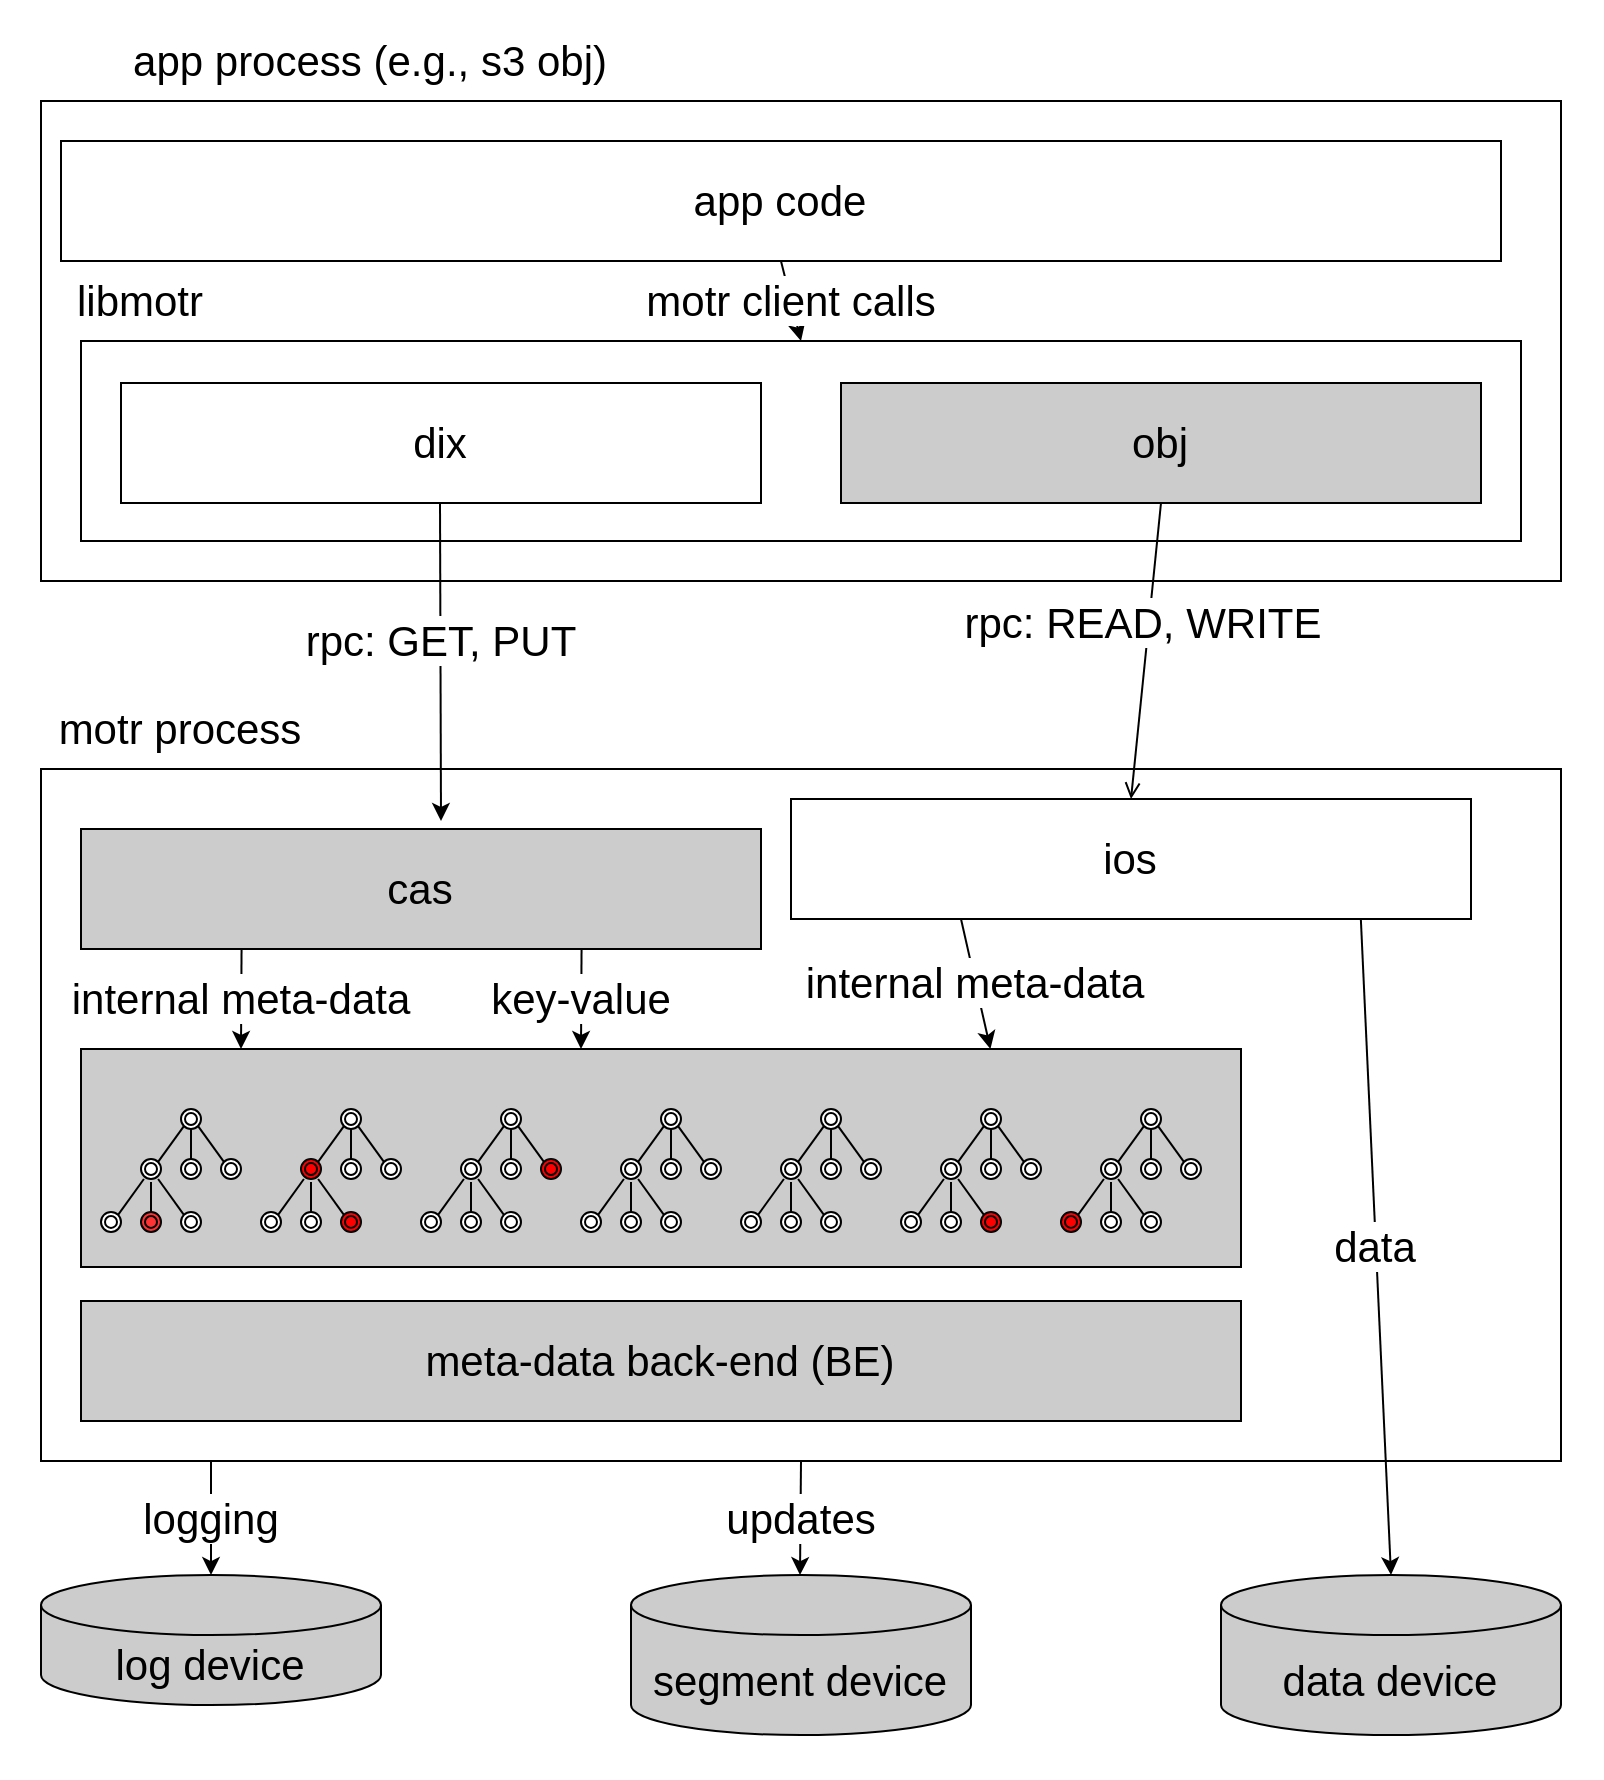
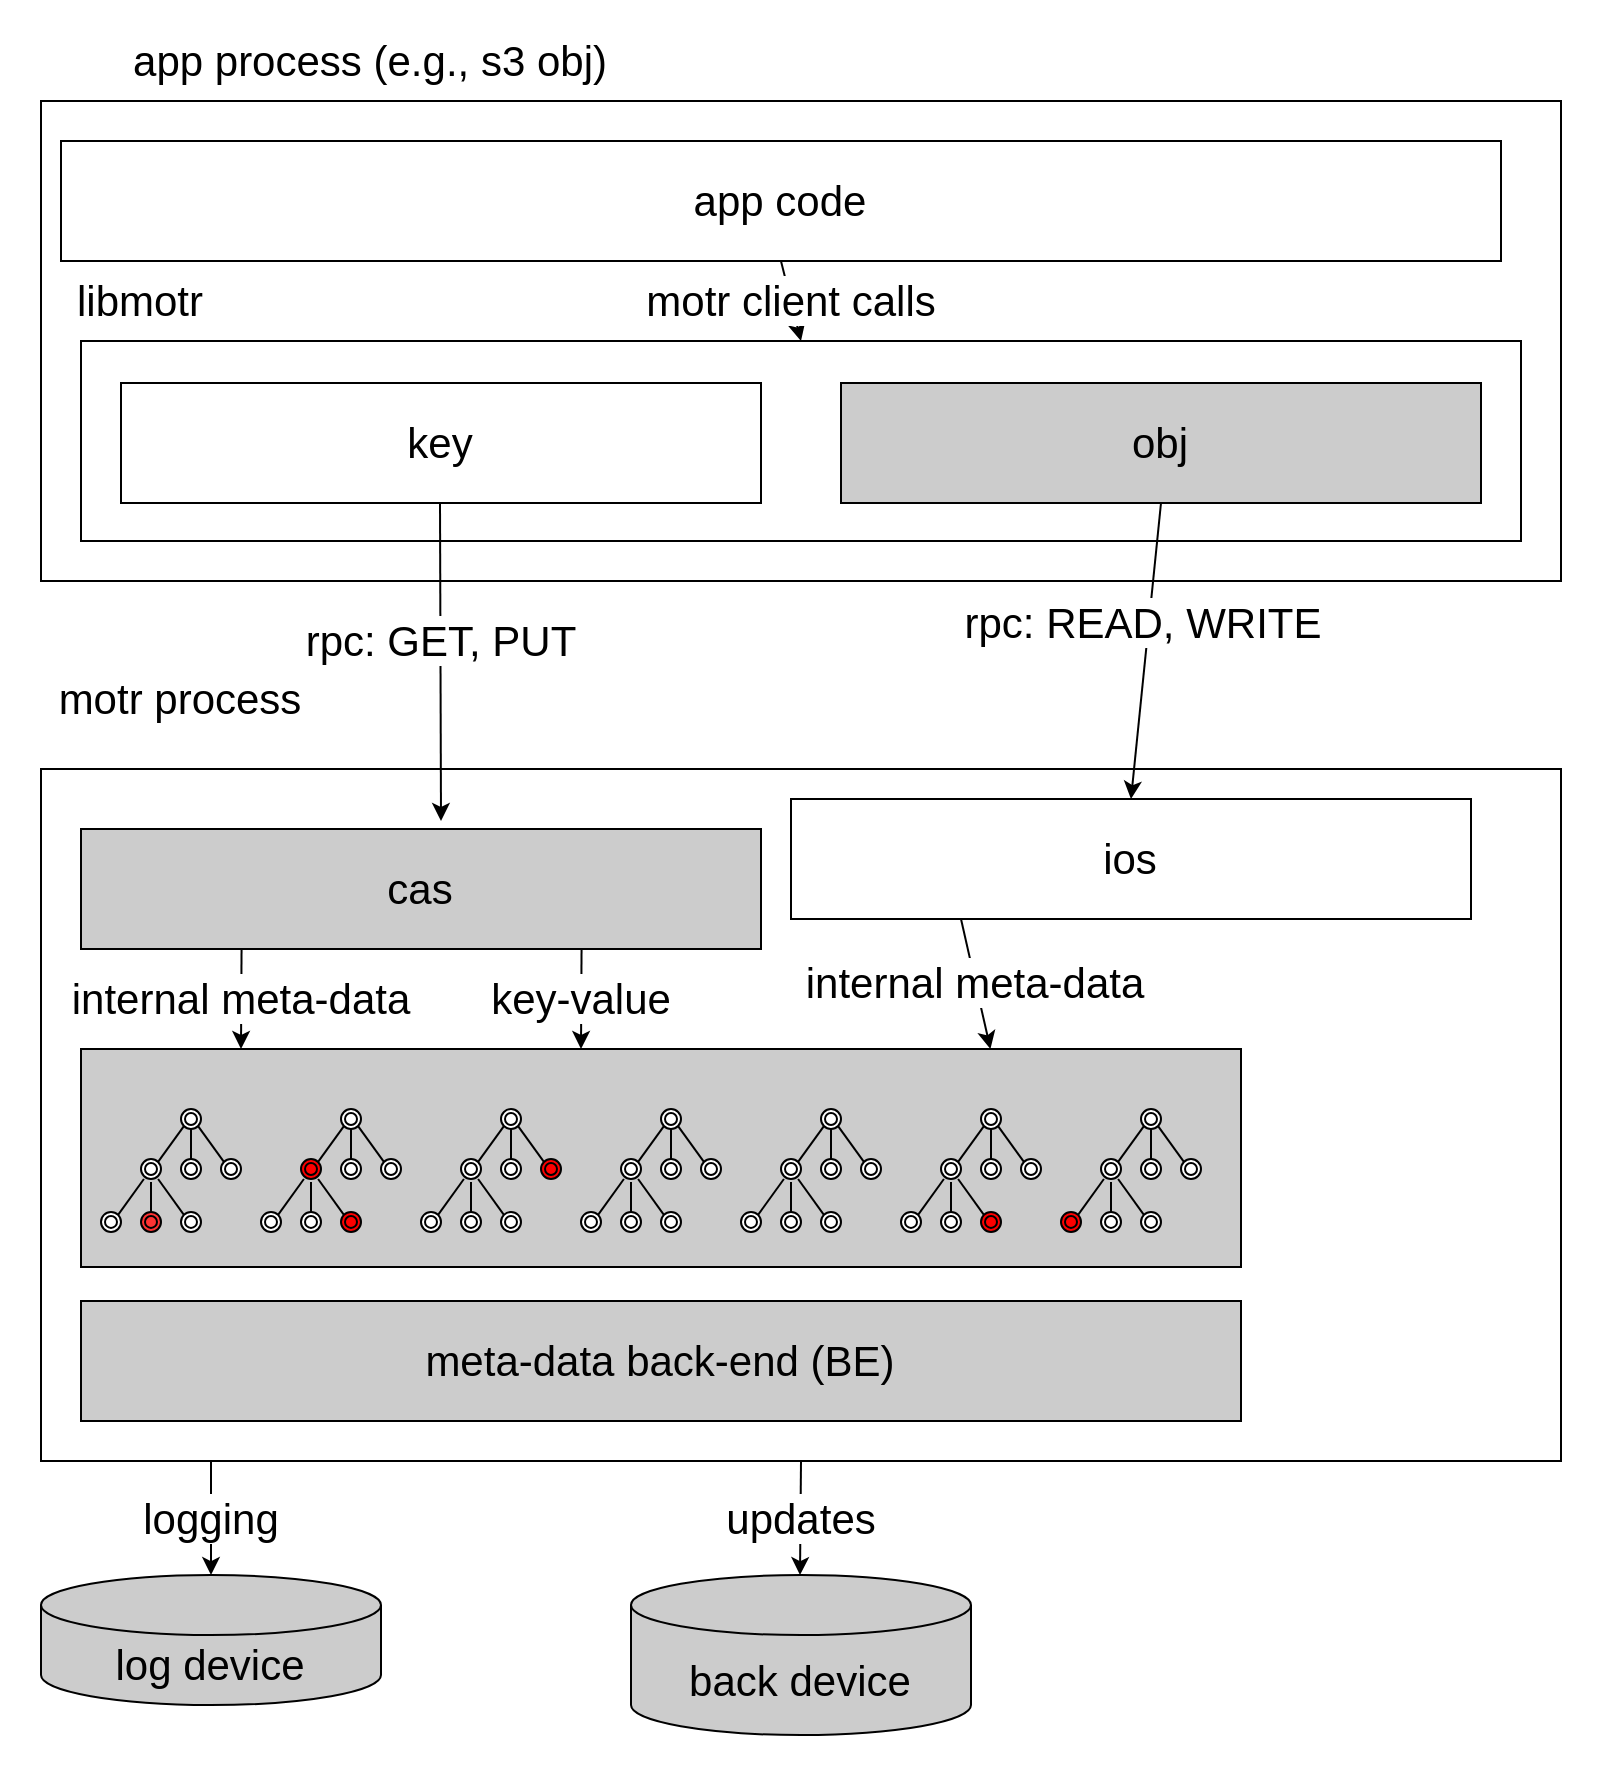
- <mxCell id="15" value="dix" style="rounded=0;whiteSpace=wrap;html=1;fillColor=#FFFFFF;fontSize=21;" parent="1" vertex="1"><mxGeometry x="60" y="191" width="320" height="60" as="geometry" /></mxCell>
+ <mxCell id="15" value="key" style="rounded=0;whiteSpace=wrap;html=1;fillColor=#FFFFFF;fontSize=21;" parent="1" vertex="1"><mxGeometry x="60" y="191" width="320" height="60" as="geometry" /></mxCell>
- <mxCell id="3" value="motr process" style="text;html=1;strokeColor=none;fillColor=none;align=center;verticalAlign=middle;whiteSpace=wrap;rounded=0;fontSize=21;" parent="1" vertex="1"><mxGeometry x="20" y="354" width="140" height="20" as="geometry" /></mxCell>
+ <mxCell id="3" value="motr process" style="text;html=1;strokeColor=none;fillColor=none;align=center;verticalAlign=middle;whiteSpace=wrap;rounded=0;fontSize=21;" parent="1" vertex="1"><mxGeometry x="20" y="339" width="140" height="20" as="geometry" /></mxCell>
- <mxCell id="17" value="" style="endArrow=open;html=1;exitX=0.5;exitY=1;exitDx=0;exitDy=0;entryX=0.5;entryY=0;entryDx=0;entryDy=0;fontSize=21;" parent="1" source="16" target="8" edge="1"><mxGeometry width="50" height="50" relative="1" as="geometry"><mxPoint x="370" y="431" as="sourcePoint" /><mxPoint x="420" y="381" as="targetPoint" /></mxGeometry></mxCell>
+ <mxCell id="17" value="" style="endArrow=classic;html=1;exitX=0.5;exitY=1;exitDx=0;exitDy=0;entryX=0.5;entryY=0;entryDx=0;entryDy=0;fontSize=21;" parent="1" source="16" target="8" edge="1"><mxGeometry width="50" height="50" relative="1" as="geometry"><mxPoint x="370" y="431" as="sourcePoint" /><mxPoint x="420" y="381" as="targetPoint" /></mxGeometry></mxCell>
- <mxCell id="20" value="data" style="endArrow=classic;html=1;entryX=0.5;entryY=0;entryDx=0;entryDy=0;entryPerimeter=0;exitX=0.838;exitY=1;exitDx=0;exitDy=0;exitPerimeter=0;fontSize=21;" parent="1" source="8" target="13" edge="1"><mxGeometry width="50" height="50" relative="1" as="geometry"><mxPoint x="370" y="364" as="sourcePoint" /><mxPoint x="420" y="314" as="targetPoint" /></mxGeometry></mxCell>
- <mxCell id="13" value="data device" style="shape=cylinder3;whiteSpace=wrap;html=1;boundedLbl=1;backgroundOutline=1;size=15;fillColor=#CCCCCC;fontSize=21;" parent="1" vertex="1"><mxGeometry x="610" y="787.02" width="170" height="80" as="geometry" /></mxCell>
- <mxCell id="12" value="segment device" style="shape=cylinder3;whiteSpace=wrap;html=1;boundedLbl=1;backgroundOutline=1;size=15;fillColor=#CCCCCC;fontSize=21;" parent="1" vertex="1"><mxGeometry x="315" y="787.02" width="170" height="80" as="geometry" /></mxCell>
+ <mxCell id="12" value="back device" style="shape=cylinder3;whiteSpace=wrap;html=1;boundedLbl=1;backgroundOutline=1;size=15;fillColor=#CCCCCC;fontSize=21;" parent="1" vertex="1"><mxGeometry x="315" y="787.02" width="170" height="80" as="geometry" /></mxCell>
